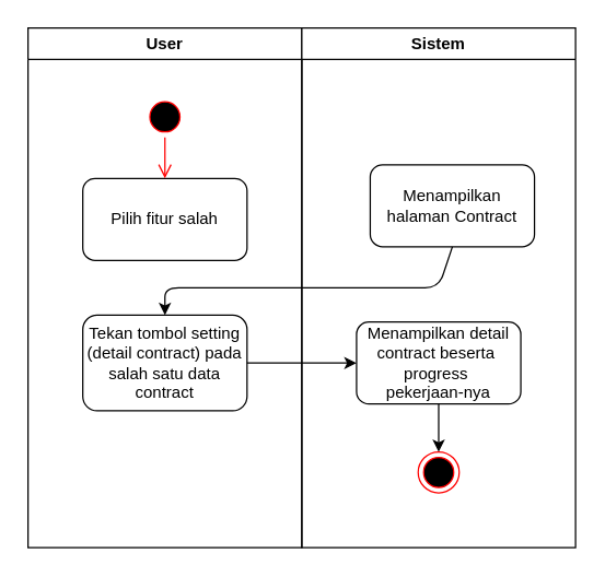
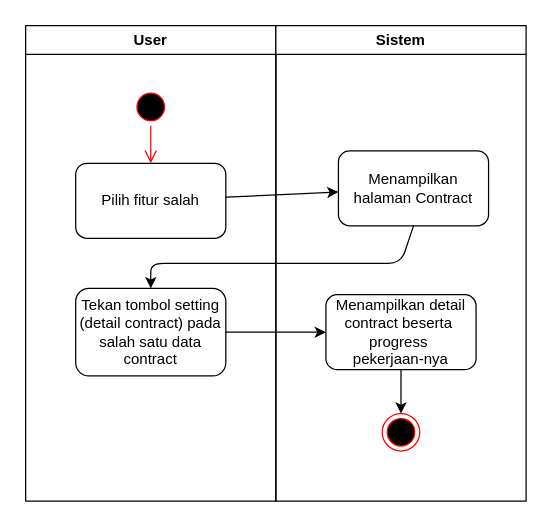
+ <mxCell id="13" value="" style="edgeStyle=none;html=1;" parent="1" source="4" target="8" edge="1"><mxGeometry relative="1" as="geometry" /></mxCell>
